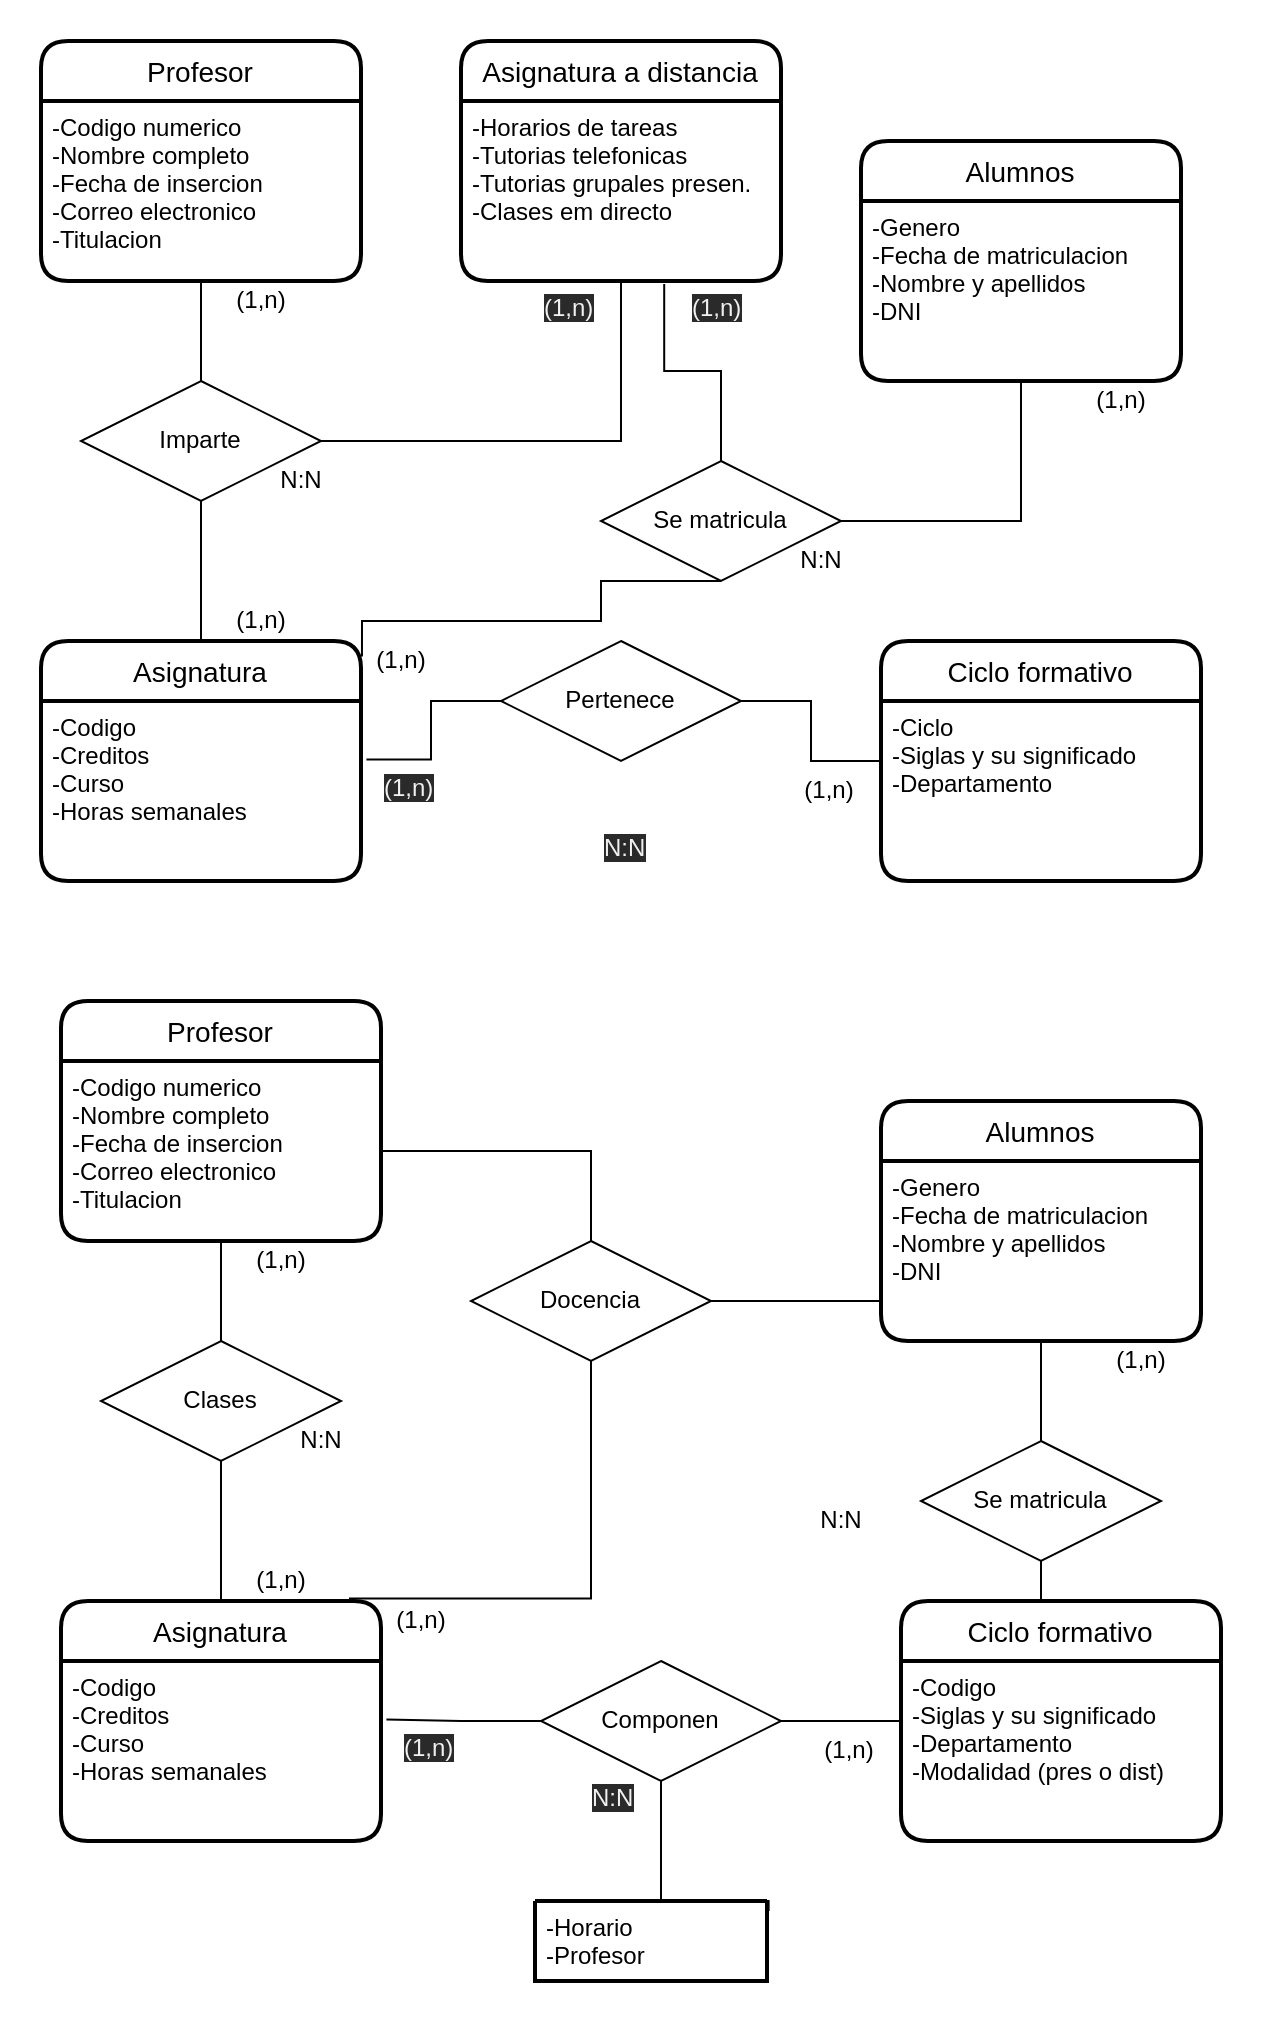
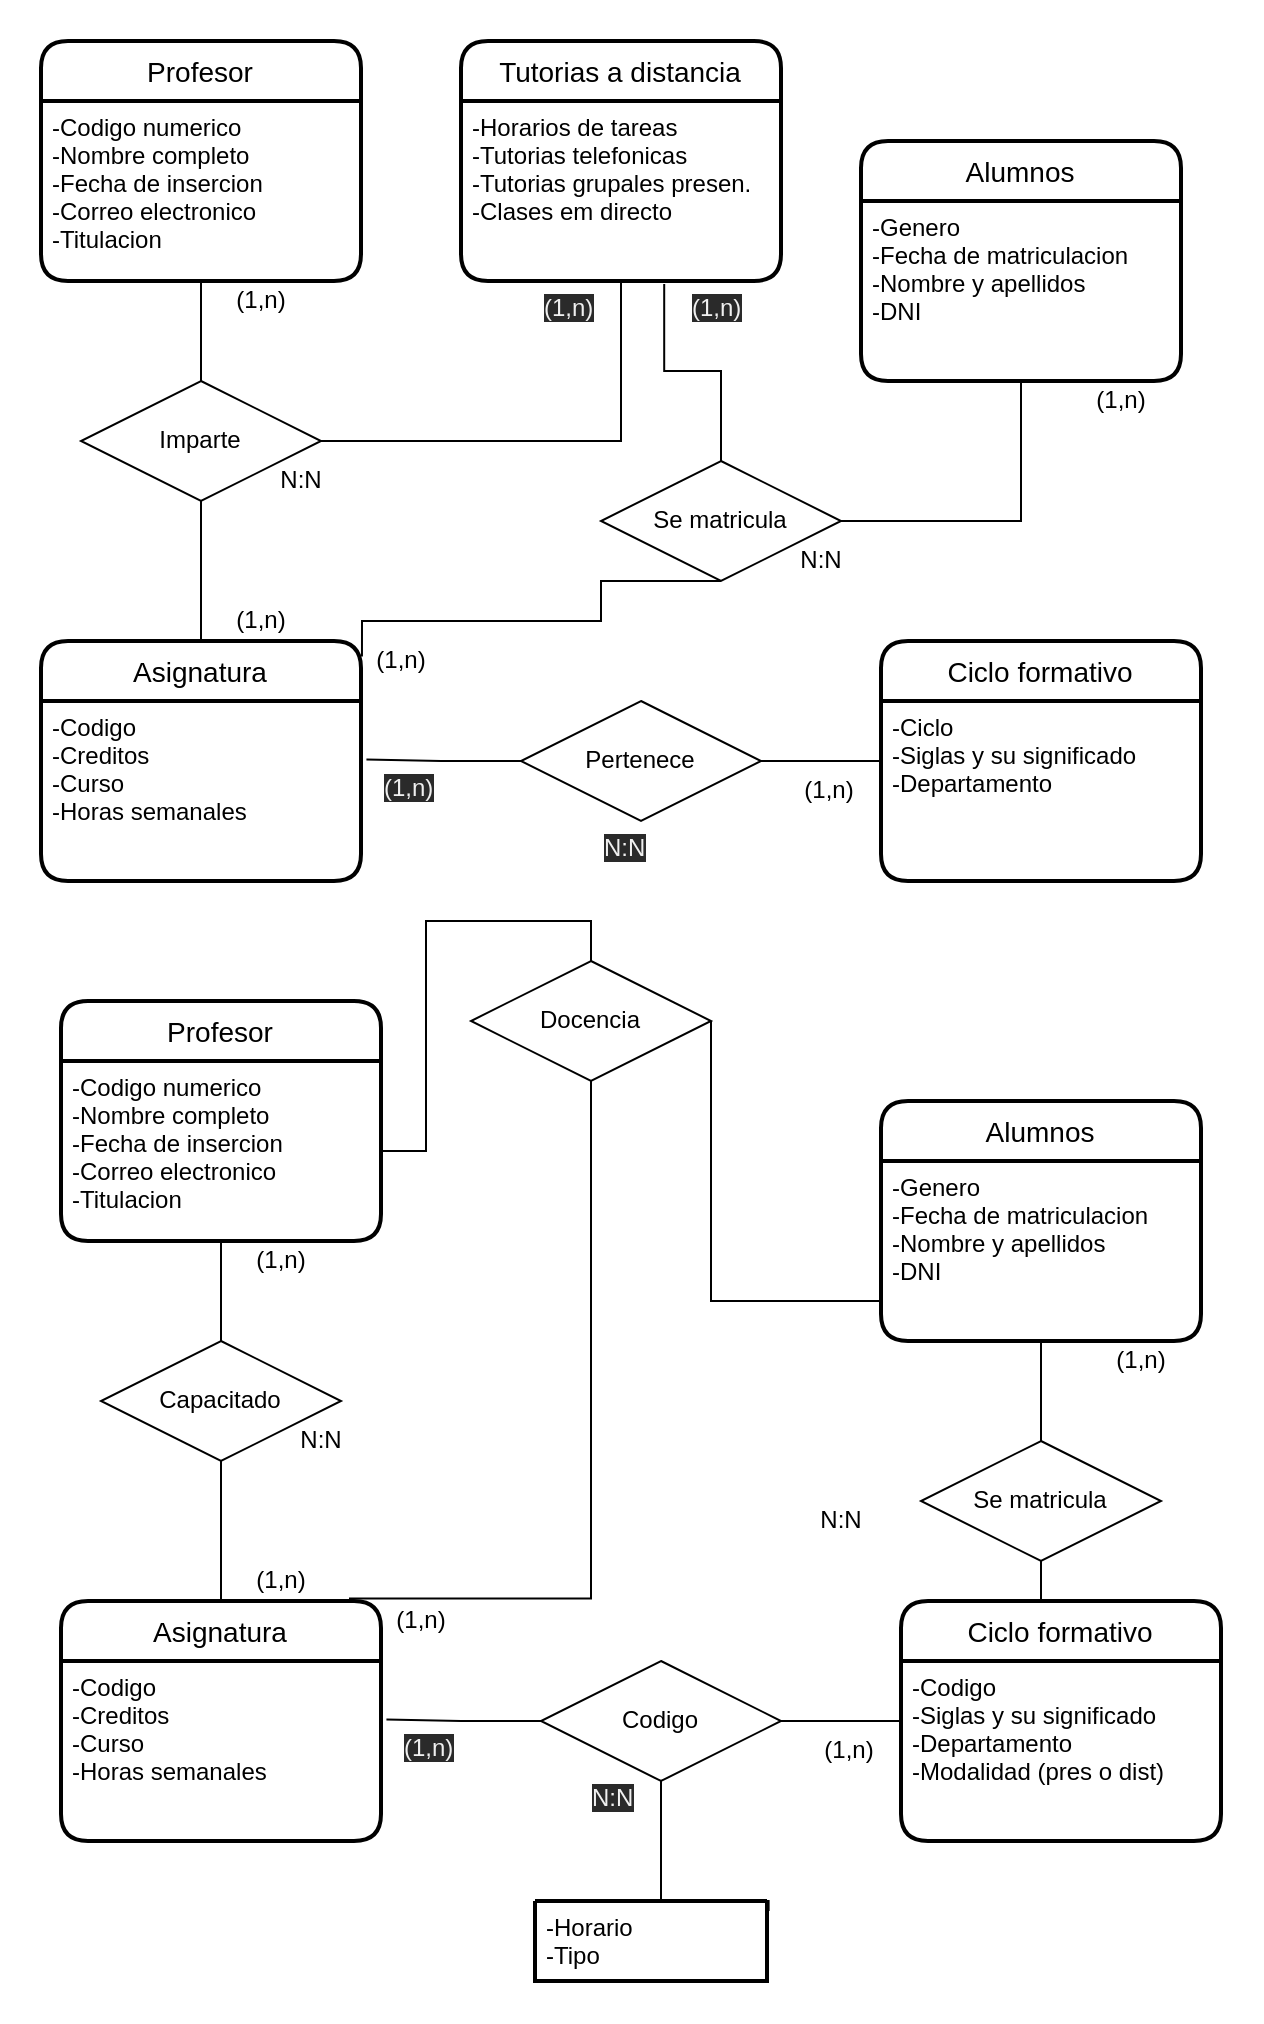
- <mxCell id="21" value="Asignatura a distancia" style="swimlane;childLayout=stackLayout;horizontal=1;startSize=30;horizontalStack=0;rounded=1;fontSize=14;fontStyle=0;strokeWidth=2;resizeParent=0;resizeLast=1;shadow=0;dashed=0;align=center;" parent="1" vertex="1"><mxGeometry x="230" y="20" width="160" height="120" as="geometry" /></mxCell>
+ <mxCell id="21" value="Tutorias a distancia" style="swimlane;childLayout=stackLayout;horizontal=1;startSize=30;horizontalStack=0;rounded=1;fontSize=14;fontStyle=0;strokeWidth=2;resizeParent=0;resizeLast=1;shadow=0;dashed=0;align=center;" parent="1" vertex="1"><mxGeometry x="230" y="20" width="160" height="120" as="geometry" /></mxCell>
- <mxCell id="17" value="Pertenece" style="shape=rhombus;perimeter=rhombusPerimeter;whiteSpace=wrap;html=1;align=center;" parent="1" vertex="1"><mxGeometry x="250" y="320" width="120" height="60" as="geometry" /></mxCell>
+ <mxCell id="17" value="Pertenece" style="shape=rhombus;perimeter=rhombusPerimeter;whiteSpace=wrap;html=1;align=center;" parent="1" vertex="1"><mxGeometry x="260" y="350" width="120" height="60" as="geometry" /></mxCell>
- <mxCell id="62" value="Docencia" style="shape=rhombus;perimeter=rhombusPerimeter;whiteSpace=wrap;html=1;align=center;" parent="1" vertex="1"><mxGeometry x="235" y="620" width="120" height="60" as="geometry" /></mxCell>
+ <mxCell id="62" value="Docencia" style="shape=rhombus;perimeter=rhombusPerimeter;whiteSpace=wrap;html=1;align=center;" parent="1" vertex="1"><mxGeometry x="235" y="480" width="120" height="60" as="geometry" /></mxCell>
- <mxCell id="43" value="Clases" style="shape=rhombus;perimeter=rhombusPerimeter;whiteSpace=wrap;html=1;align=center;" parent="1" vertex="1"><mxGeometry x="50" y="670" width="120" height="60" as="geometry" /></mxCell>
+ <mxCell id="43" value="Capacitado" style="shape=rhombus;perimeter=rhombusPerimeter;whiteSpace=wrap;html=1;align=center;" parent="1" vertex="1"><mxGeometry x="50" y="670" width="120" height="60" as="geometry" /></mxCell>
- <mxCell id="48" value="Componen" style="shape=rhombus;perimeter=rhombusPerimeter;whiteSpace=wrap;html=1;align=center;" parent="1" vertex="1"><mxGeometry x="270" y="830" width="120" height="60" as="geometry" /></mxCell>
+ <mxCell id="48" value="Codigo" style="shape=rhombus;perimeter=rhombusPerimeter;whiteSpace=wrap;html=1;align=center;" parent="1" vertex="1"><mxGeometry x="270" y="830" width="120" height="60" as="geometry" /></mxCell>
- <mxCell id="67" value="-Horario&#10;-Profesor" style="align=left;strokeColor=none;fillColor=none;spacingLeft=4;fontSize=12;verticalAlign=top;resizable=0;rotatable=0;part=1;" parent="65" vertex="1"><mxGeometry width="116" height="40" as="geometry" /></mxCell>
+ <mxCell id="67" value="-Horario&#10;-Tipo" style="align=left;strokeColor=none;fillColor=none;spacingLeft=4;fontSize=12;verticalAlign=top;resizable=0;rotatable=0;part=1;" parent="65" vertex="1"><mxGeometry width="116" height="40" as="geometry" /></mxCell>
